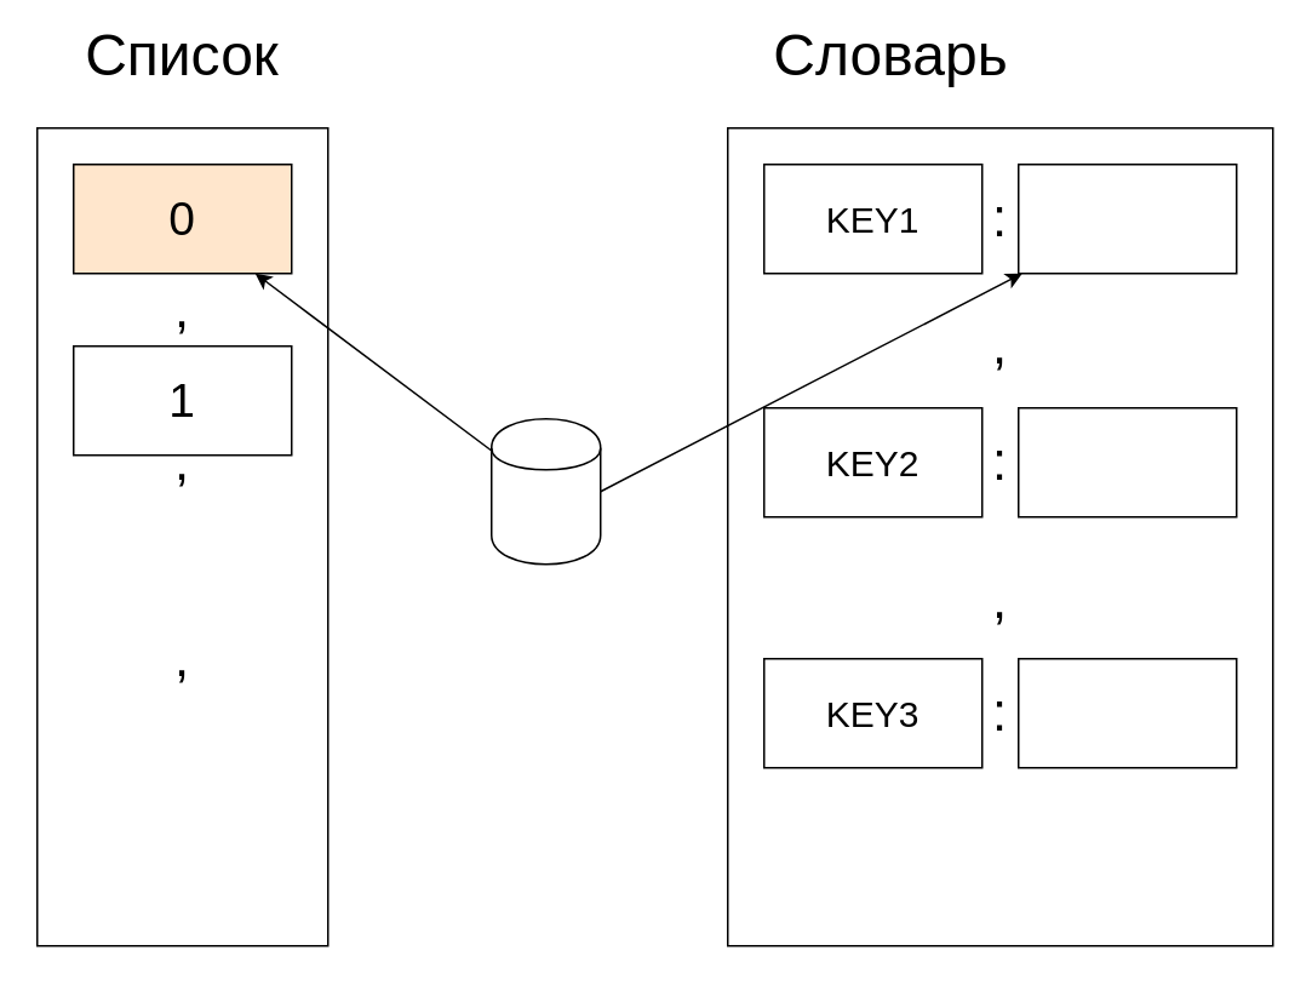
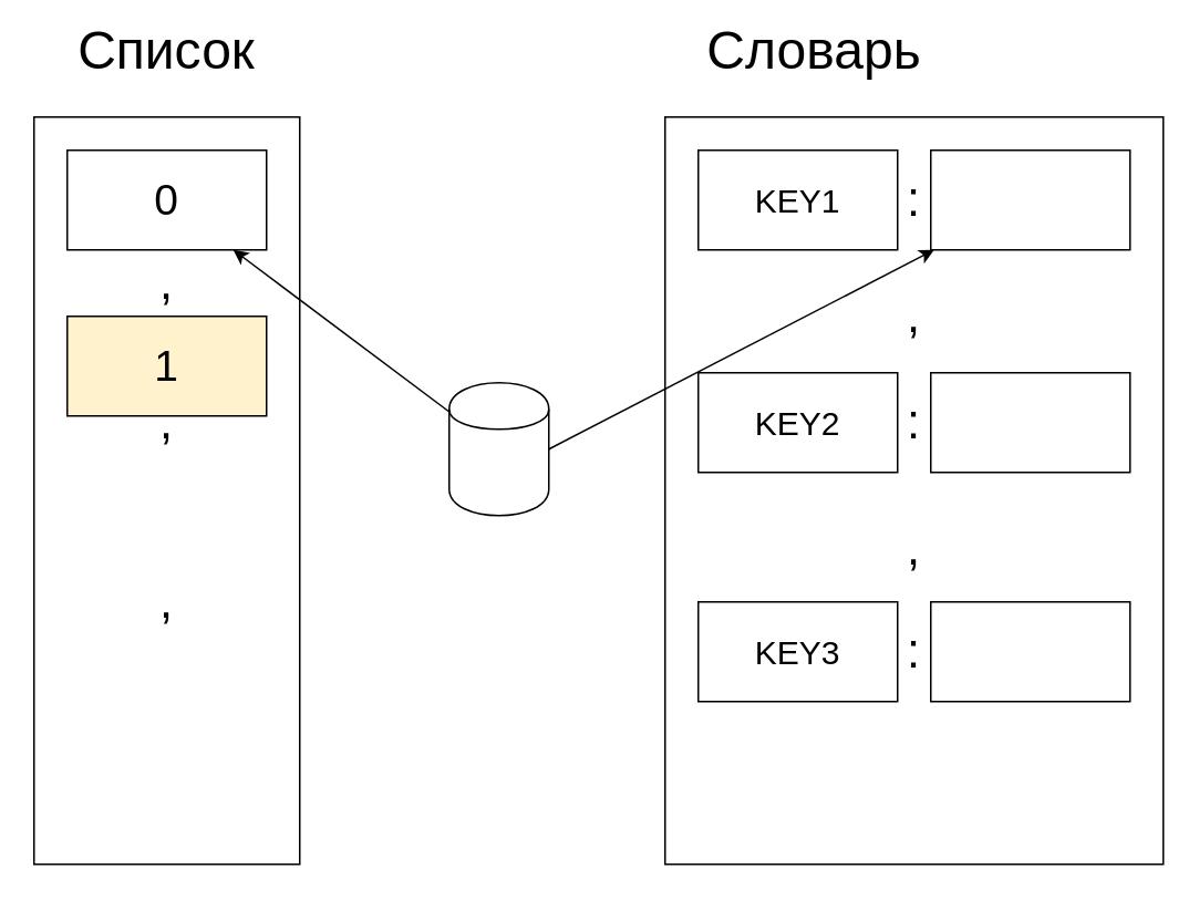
- <mxCell id="6" value="&lt;font style=&quot;font-size: 26px&quot;&gt;0&lt;/font&gt;" style="rounded=0;whiteSpace=wrap;html=1;fillColor=#ffe6cc;" vertex="1" parent="1"><mxGeometry x="40" y="90" width="120" height="60" as="geometry" /></mxCell>
+ <mxCell id="6" value="&lt;font style=&quot;font-size: 26px&quot;&gt;0&lt;/font&gt;" style="rounded=0;whiteSpace=wrap;html=1;" vertex="1" parent="1"><mxGeometry x="40" y="90" width="120" height="60" as="geometry" /></mxCell>
- <mxCell id="7" value="&lt;font style=&quot;font-size: 26px&quot;&gt;1&lt;/font&gt;" style="rounded=0;whiteSpace=wrap;html=1;" vertex="1" parent="1"><mxGeometry x="40" y="190" width="120" height="60" as="geometry" /></mxCell>
+ <mxCell id="7" value="&lt;font style=&quot;font-size: 26px&quot;&gt;1&lt;/font&gt;" style="rounded=0;whiteSpace=wrap;html=1;fillColor=#fff2cc;" vertex="1" parent="1"><mxGeometry x="40" y="190" width="120" height="60" as="geometry" /></mxCell>
